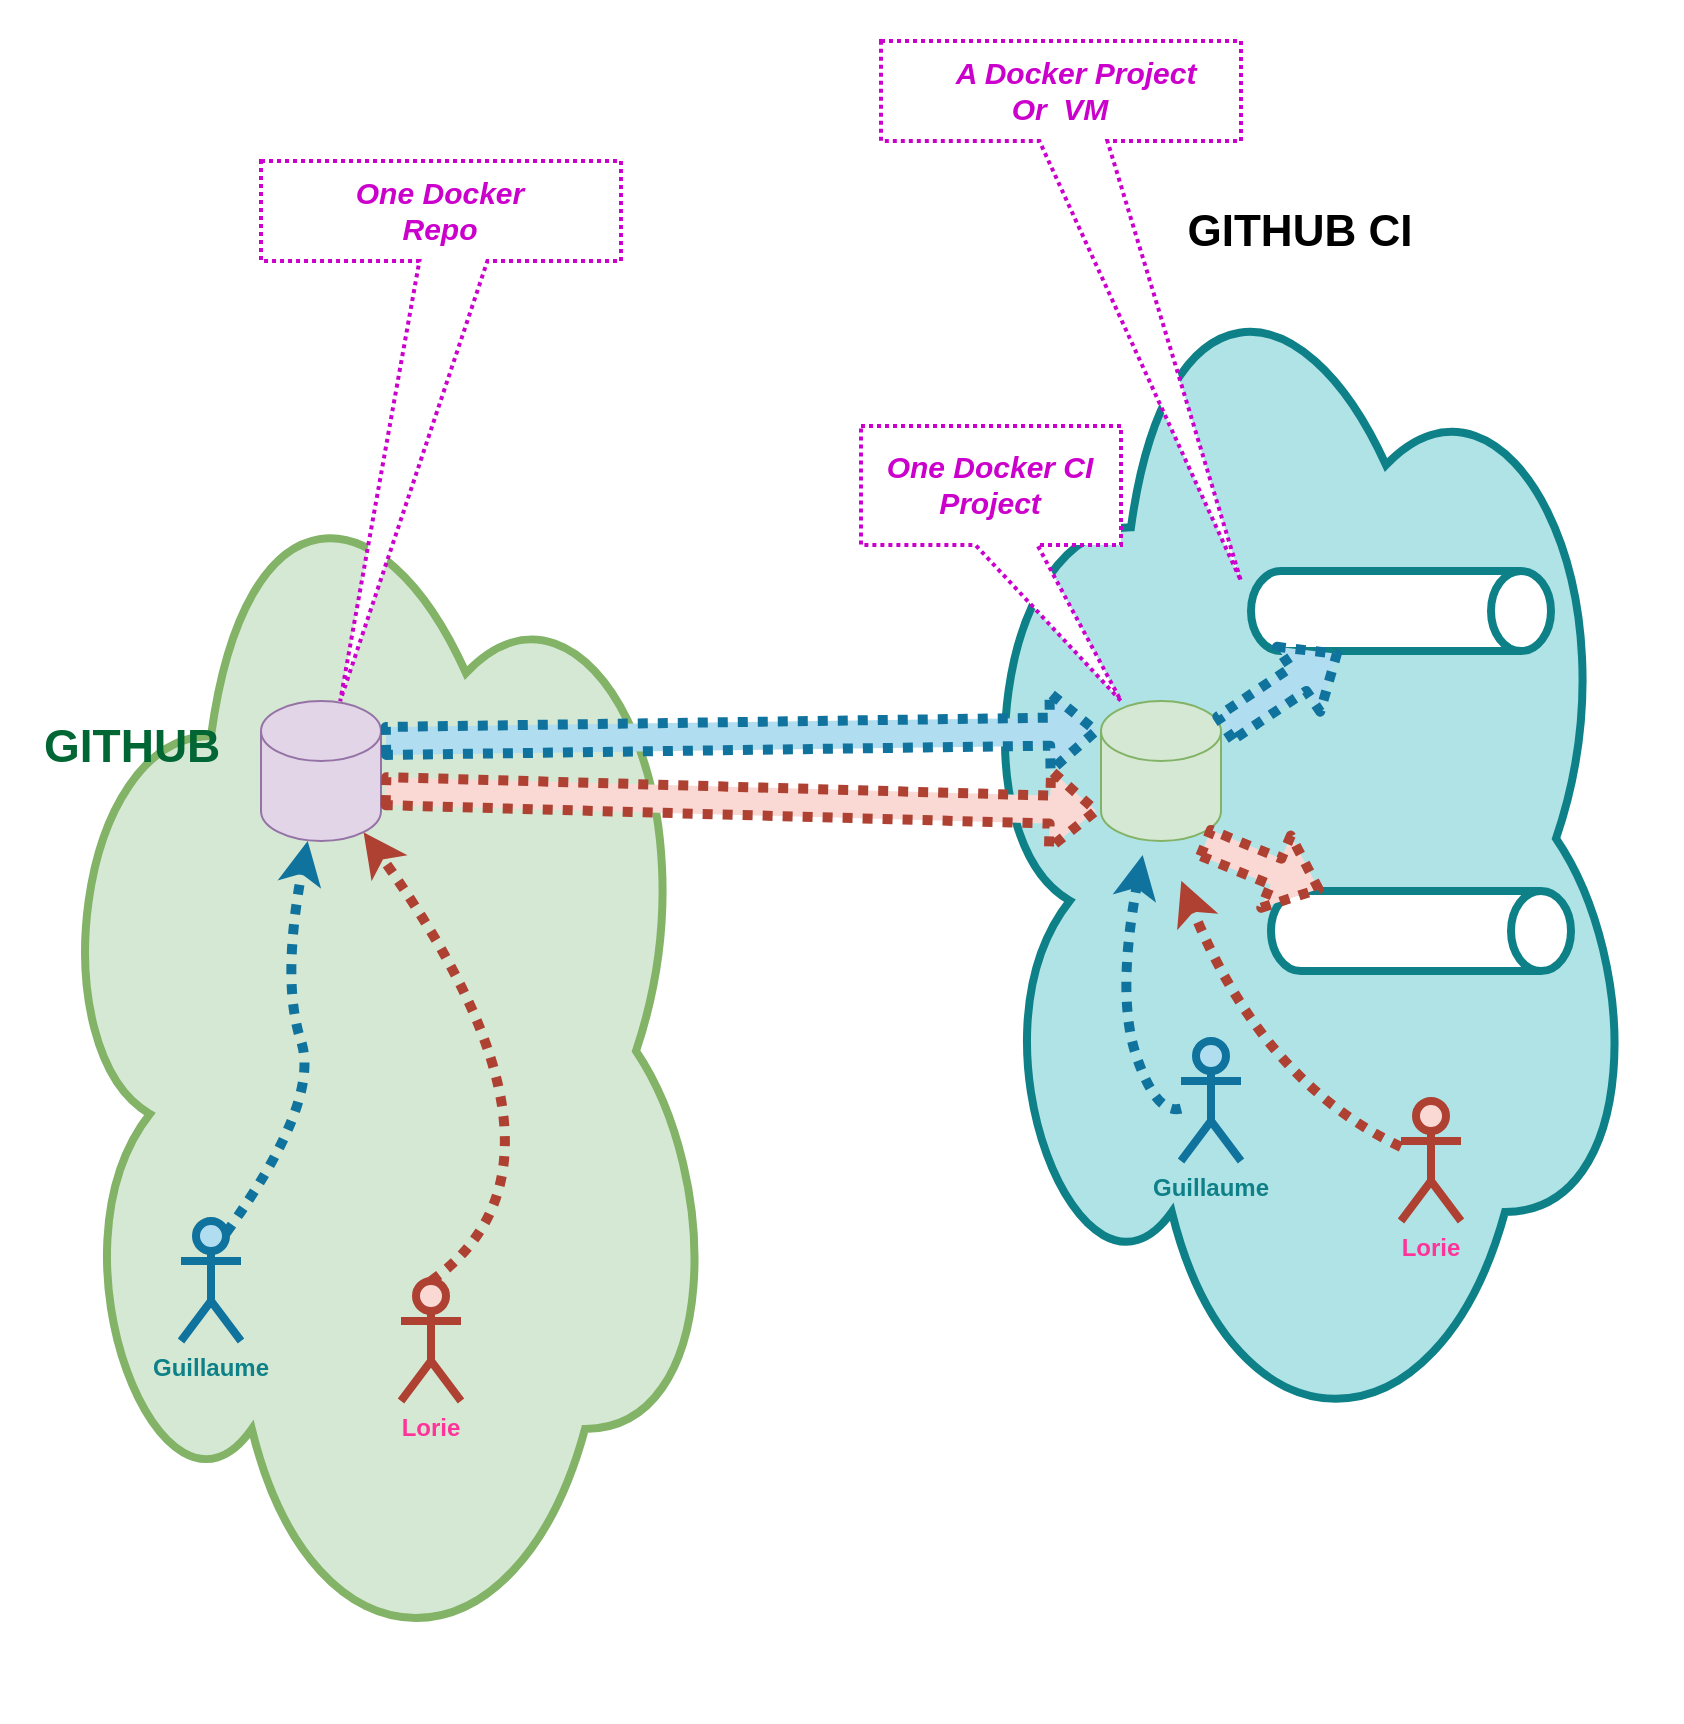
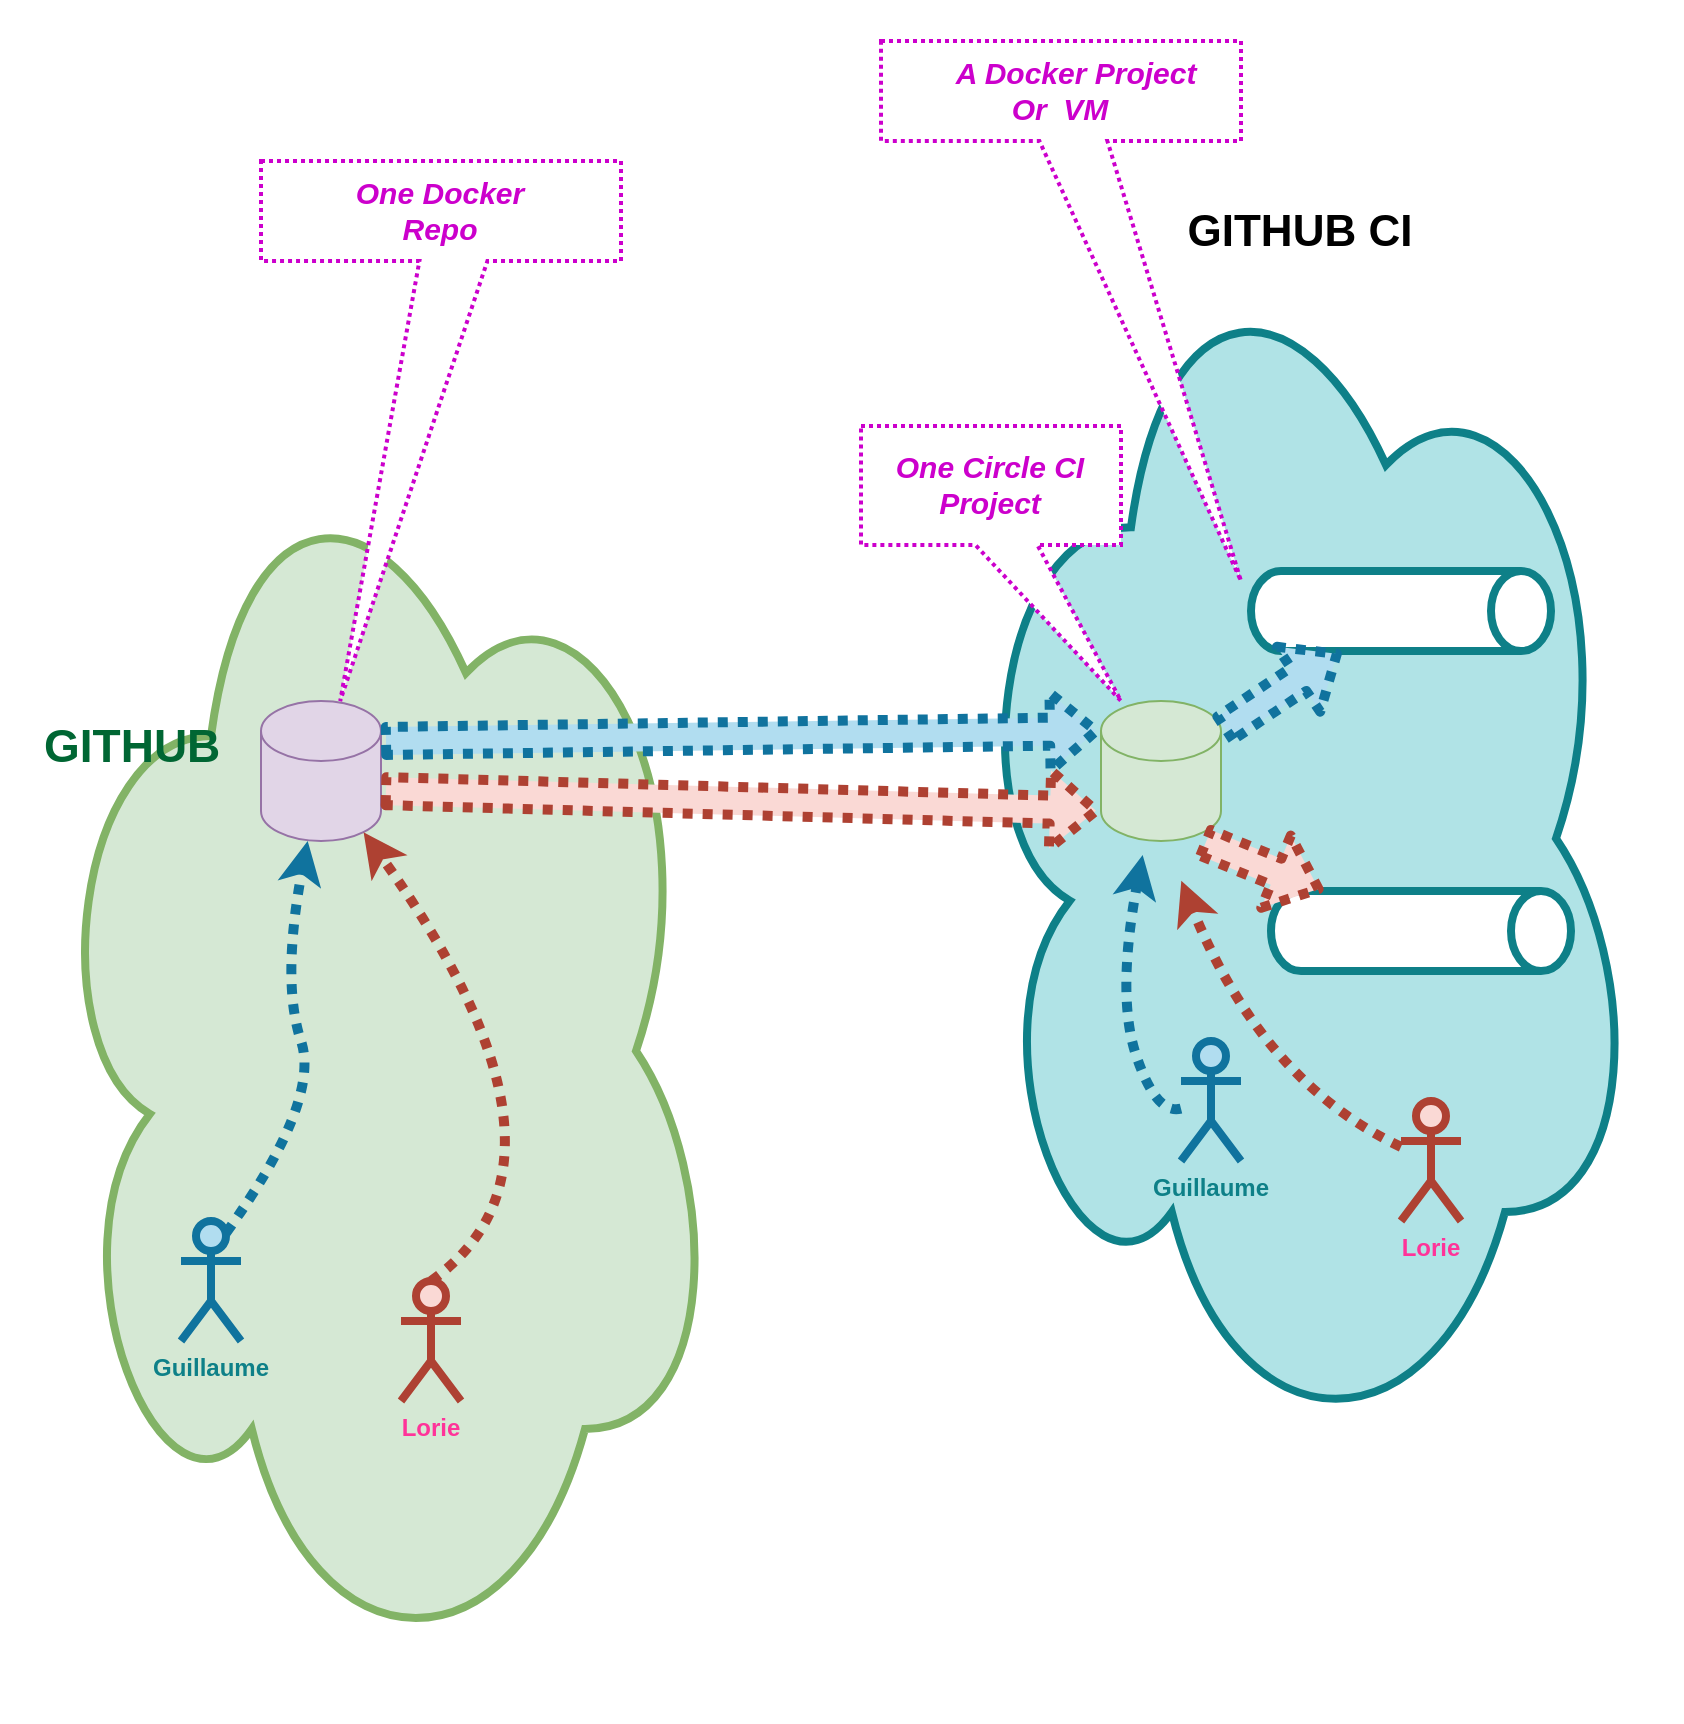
- <mxCell id="17" value="One Docker CI&lt;br&gt; Project" style="shape=callout;whiteSpace=wrap;html=1;perimeter=calloutPerimeter;strokeWidth=2;align=center;position2=1;base=31;size=78;position=0.44;dashed=1;dashPattern=1 1;strokeColor=#CC00CC;fontSize=15;fontStyle=3;fontColor=#CC00CC;" vertex="1" parent="1"><mxGeometry x="430" y="212.5" width="130" height="137.5" as="geometry" /></mxCell>
+ <mxCell id="17" value="One Circle CI&lt;br&gt; Project" style="shape=callout;whiteSpace=wrap;html=1;perimeter=calloutPerimeter;strokeWidth=2;align=center;position2=1;base=31;size=78;position=0.44;dashed=1;dashPattern=1 1;strokeColor=#CC00CC;fontSize=15;fontStyle=3;fontColor=#CC00CC;" vertex="1" parent="1"><mxGeometry x="430" y="212.5" width="130" height="137.5" as="geometry" /></mxCell>
